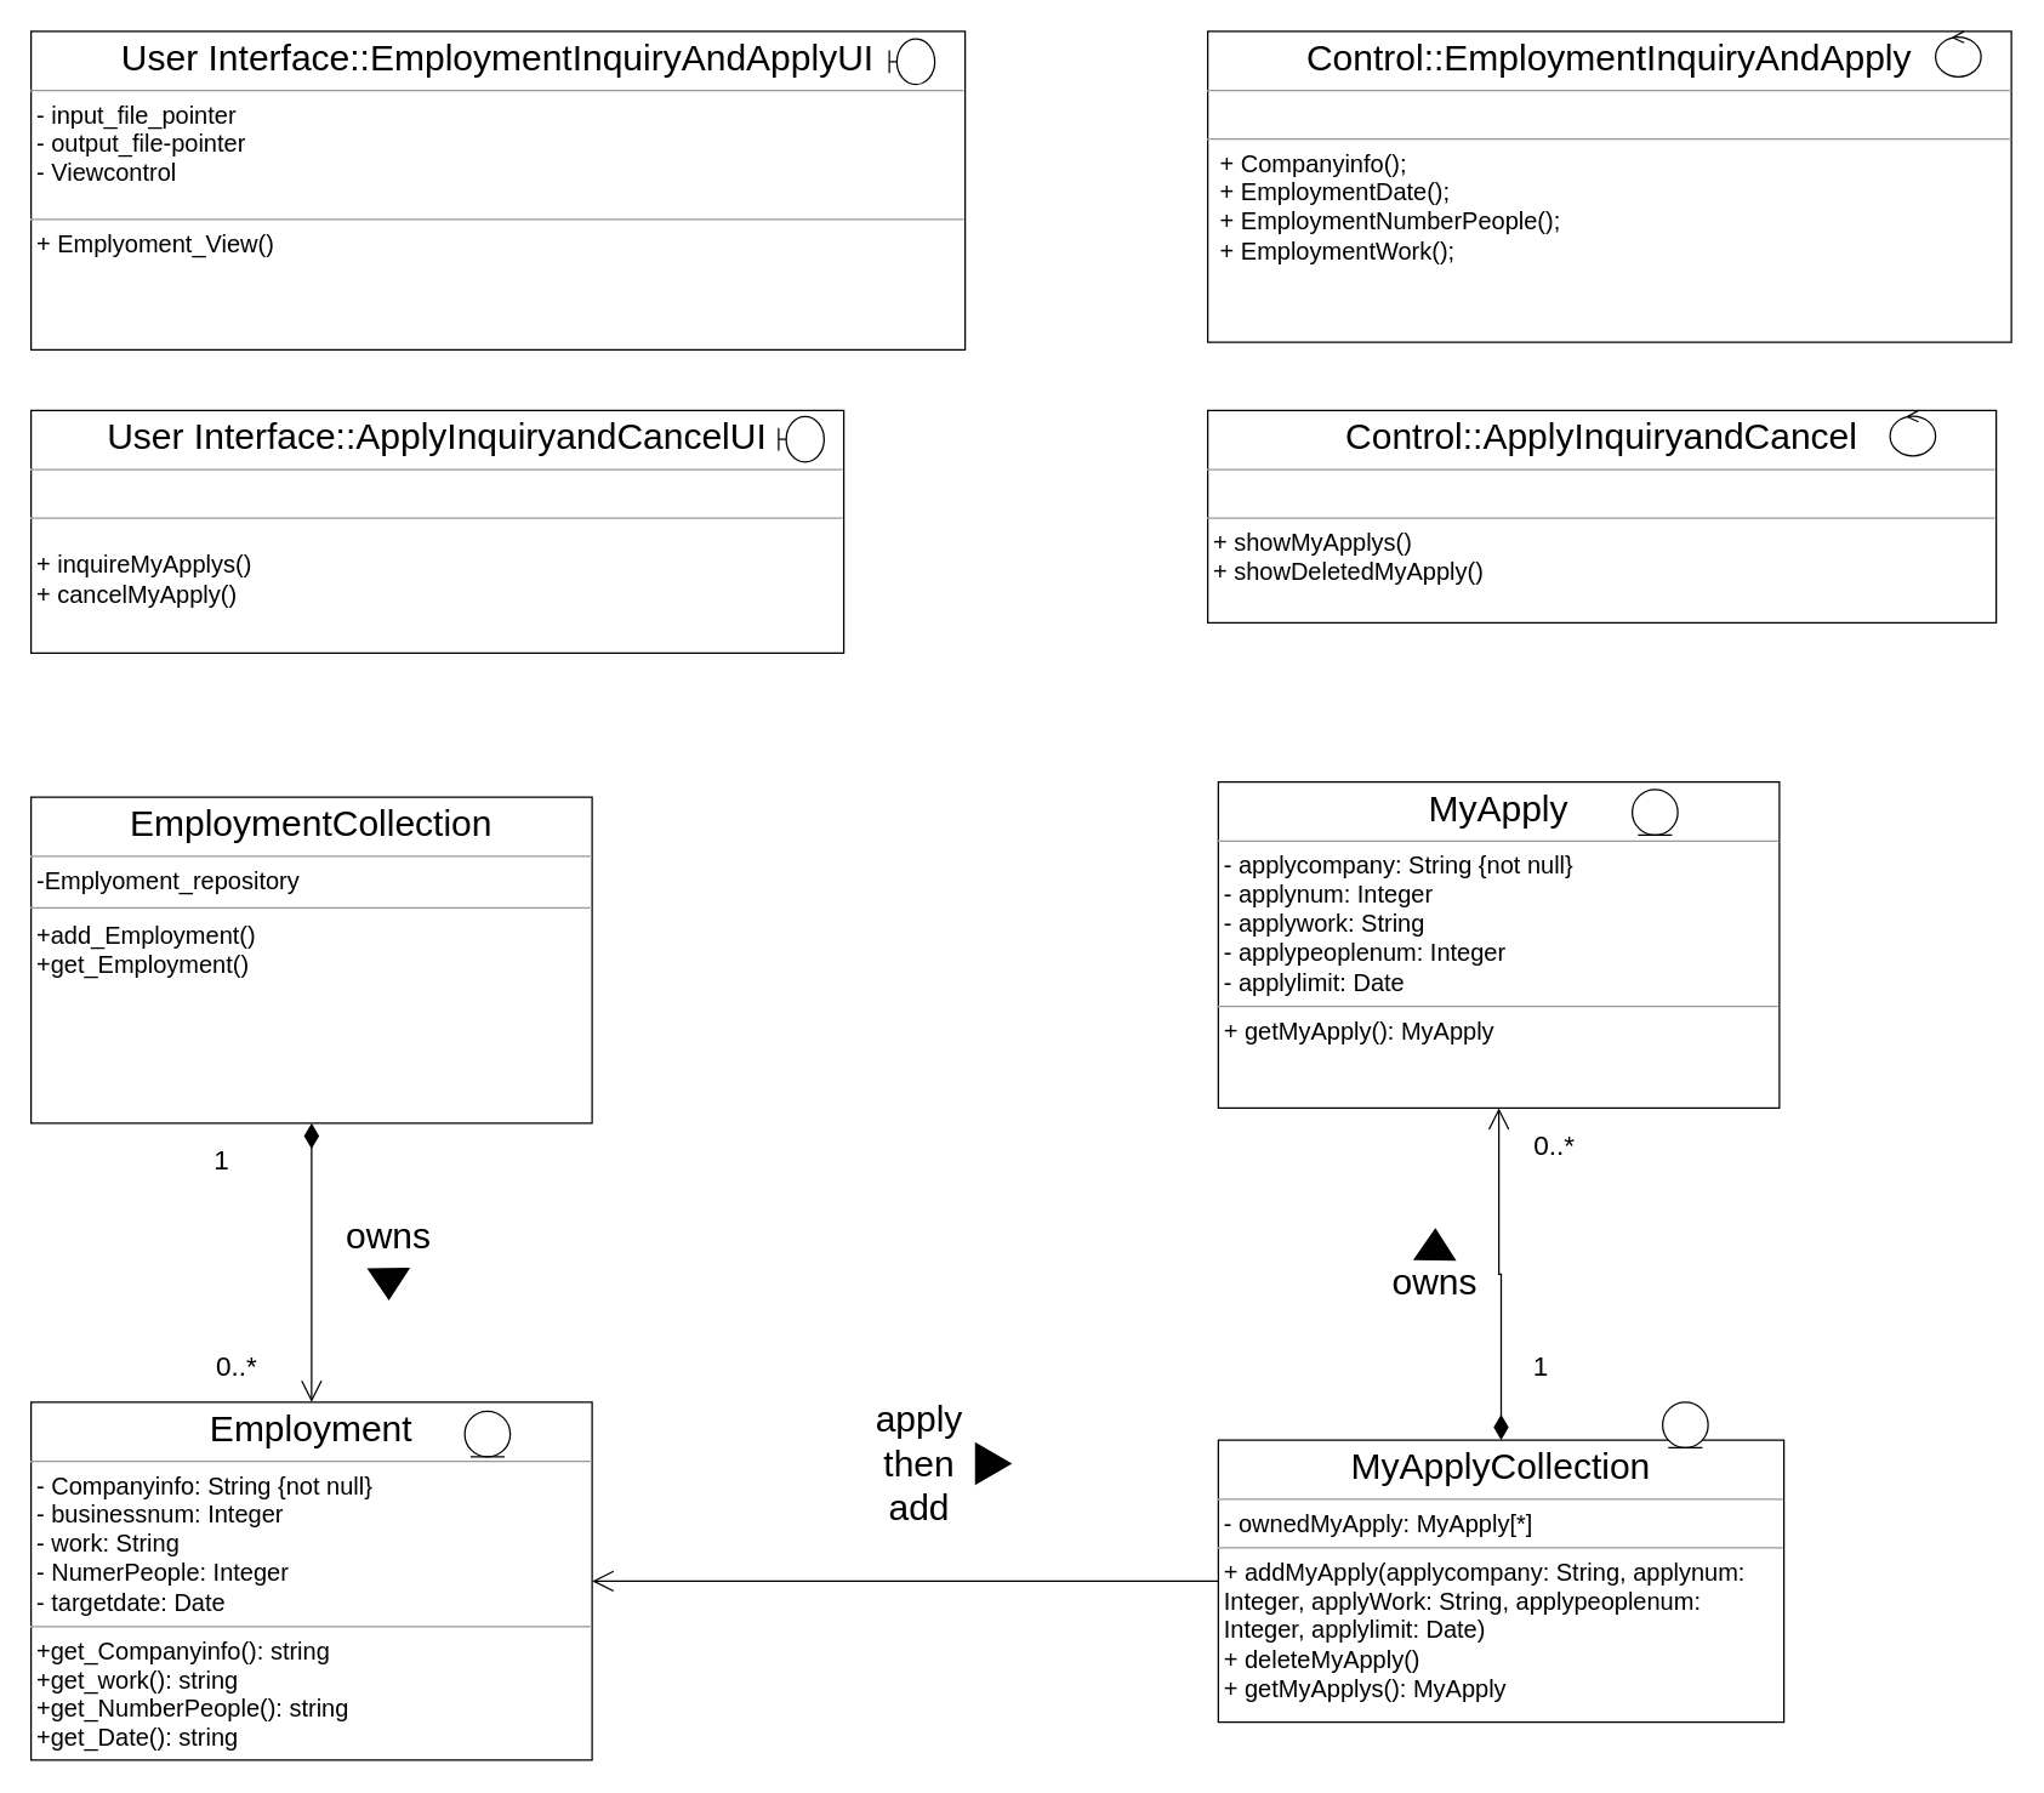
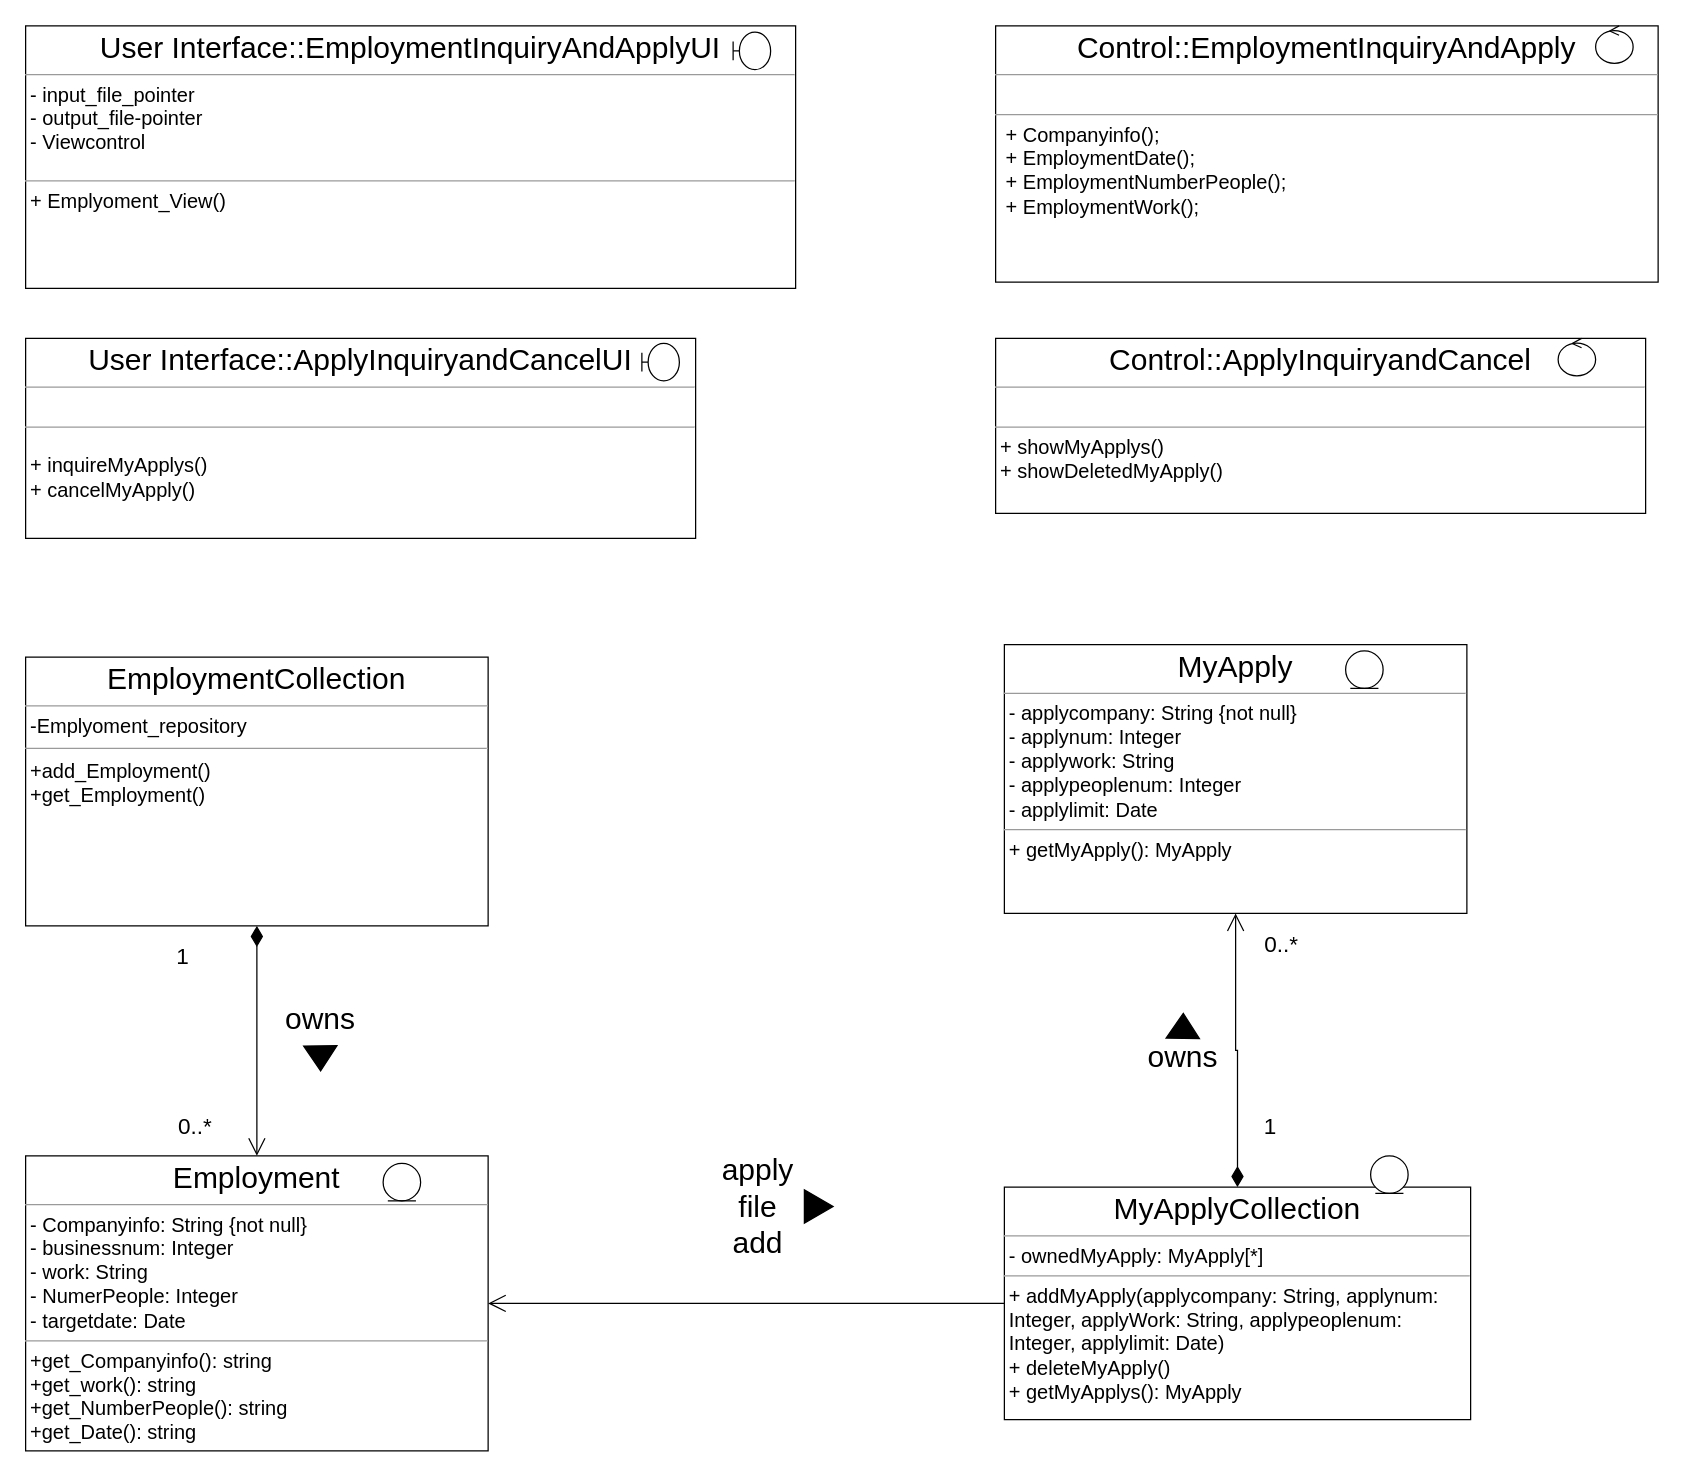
- <mxCell id="23" value="&lt;font style=&quot;font-size: 24px;&quot;&gt;apply then add&lt;/font&gt;" style="text;html=1;strokeColor=none;fillColor=none;align=center;verticalAlign=middle;whiteSpace=wrap;rounded=0;" parent="22" vertex="1"><mxGeometry width="60" height="30" as="geometry" /></mxCell>
+ <mxCell id="23" value="&lt;font style=&quot;font-size: 24px;&quot;&gt;apply file add&lt;/font&gt;" style="text;html=1;strokeColor=none;fillColor=none;align=center;verticalAlign=middle;whiteSpace=wrap;rounded=0;" parent="22" vertex="1"><mxGeometry width="60" height="30" as="geometry" /></mxCell>
